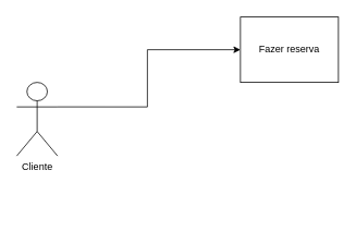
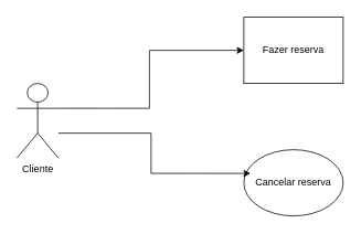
+ <mxCell id="6" style="edgeStyle=orthogonalEdgeStyle;rounded=0;orthogonalLoop=1;jettySize=auto;html=1;entryX=0.067;entryY=0.358;entryDx=0;entryDy=0;entryPerimeter=0;" edge="1" parent="1" source="3" target="5"><mxGeometry relative="1" as="geometry"><mxPoint x="70" y="130" as="sourcePoint" /><Array as="points"><mxPoint x="182" y="160" /><mxPoint x="182" y="209" /></Array></mxGeometry></mxCell>
+ <mxCell id="5" value="Cancelar reserva" style="ellipse;whiteSpace=wrap;html=1;" vertex="1" parent="1"><mxGeometry x="294" y="180" width="120" height="80" as="geometry" /></mxCell>
